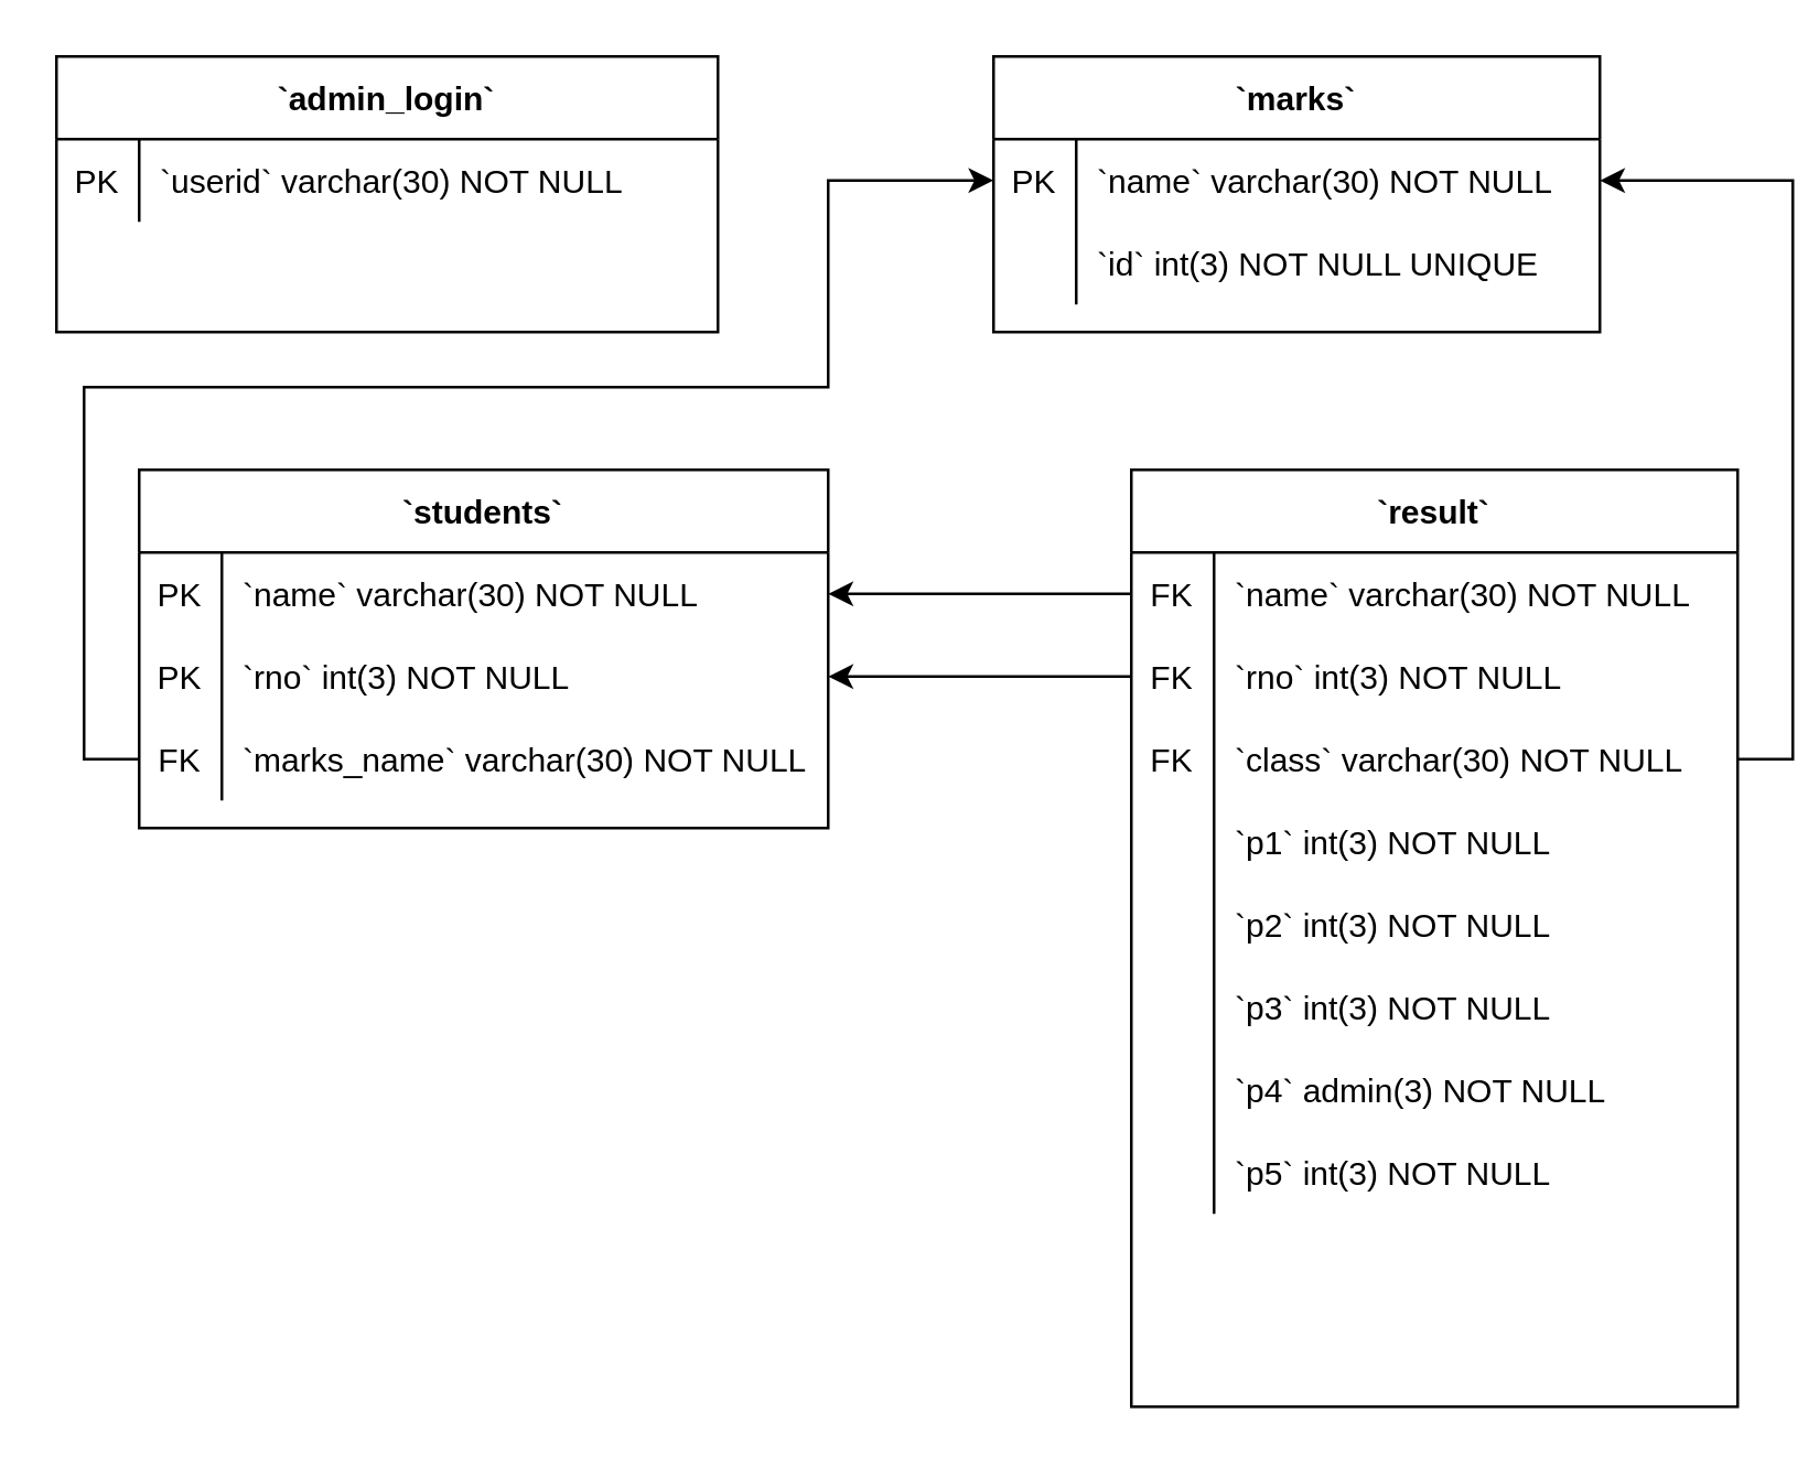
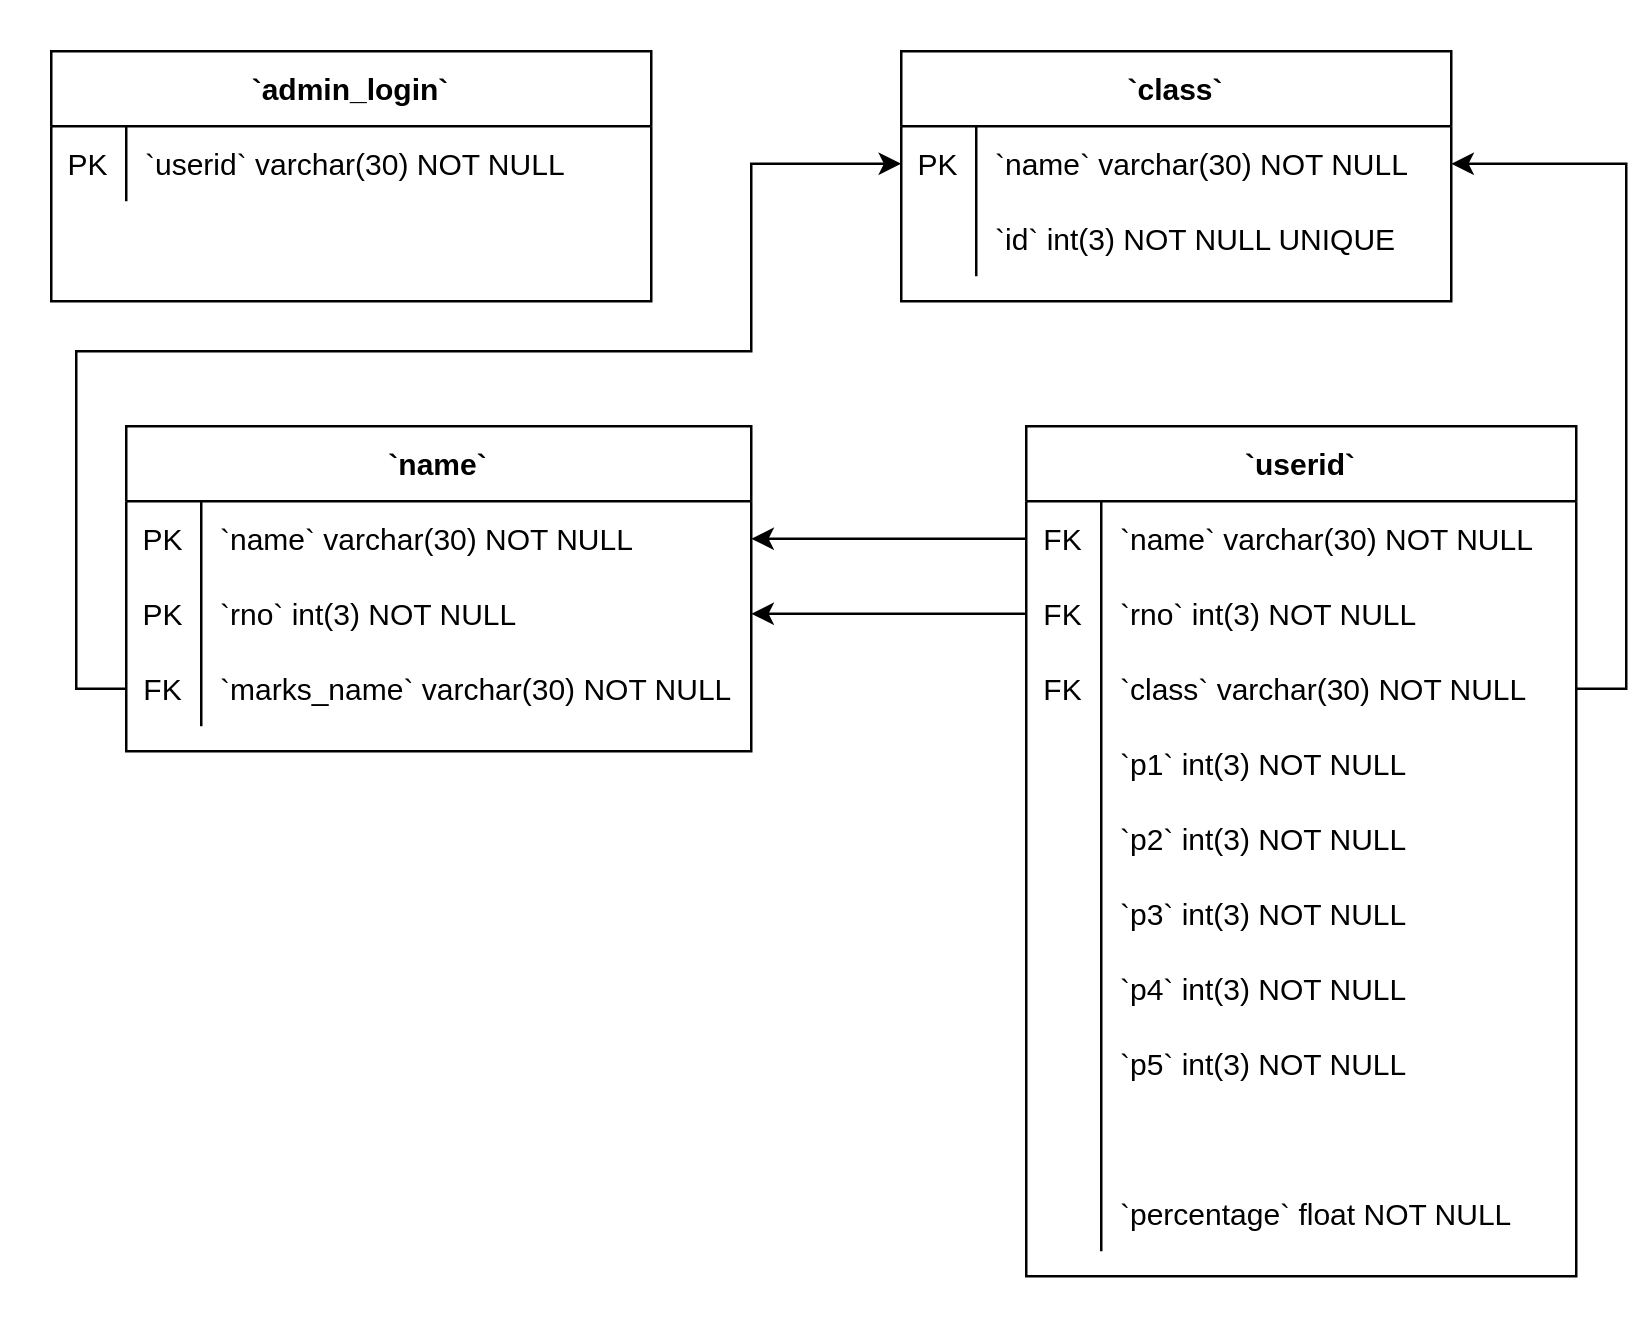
- <mxCell id="8" value="`marks`" style="shape=table;startSize=30;container=1;collapsible=1;childLayout=tableLayout;fixedRows=1;rowLines=0;fontStyle=1;align=center;resizeLast=1;" vertex="1" parent="1"><mxGeometry x="360" y="20" width="220" height="100" as="geometry" /></mxCell>
+ <mxCell id="8" value="`class`" style="shape=table;startSize=30;container=1;collapsible=1;childLayout=tableLayout;fixedRows=1;rowLines=0;fontStyle=1;align=center;resizeLast=1;" vertex="1" parent="1"><mxGeometry x="360" y="20" width="220" height="100" as="geometry" /></mxCell>
- <mxCell id="45" value="`students`" style="shape=table;startSize=30;container=1;collapsible=1;childLayout=tableLayout;fixedRows=1;rowLines=0;fontStyle=1;align=center;resizeLast=1;" vertex="1" parent="1"><mxGeometry x="50" y="170" width="250" height="130" as="geometry" /></mxCell>
+ <mxCell id="45" value="`name`" style="shape=table;startSize=30;container=1;collapsible=1;childLayout=tableLayout;fixedRows=1;rowLines=0;fontStyle=1;align=center;resizeLast=1;" vertex="1" parent="1"><mxGeometry x="50" y="170" width="250" height="130" as="geometry" /></mxCell>
- <mxCell id="15" value="`result`" style="shape=table;startSize=30;container=1;collapsible=1;childLayout=tableLayout;fixedRows=1;rowLines=0;fontStyle=1;align=center;resizeLast=1;" vertex="1" parent="1"><mxGeometry x="410" y="170" width="220" height="340" as="geometry" /></mxCell>
+ <mxCell id="15" value="`userid`" style="shape=table;startSize=30;container=1;collapsible=1;childLayout=tableLayout;fixedRows=1;rowLines=0;fontStyle=1;align=center;resizeLast=1;" vertex="1" parent="1"><mxGeometry x="410" y="170" width="220" height="340" as="geometry" /></mxCell>
- <mxCell id="36" value="`p4` admin(3) NOT NULL" style="shape=partialRectangle;overflow=hidden;connectable=0;fillColor=none;top=0;left=0;bottom=0;right=0;align=left;spacingLeft=6;" vertex="1" parent="34"><mxGeometry x="30" width="190" height="30" as="geometry" /></mxCell>
+ <mxCell id="36" value="`p4` int(3) NOT NULL" style="shape=partialRectangle;overflow=hidden;connectable=0;fillColor=none;top=0;left=0;bottom=0;right=0;align=left;spacingLeft=6;" vertex="1" parent="34"><mxGeometry x="30" width="190" height="30" as="geometry" /></mxCell>
+ <mxCell id="44" value="`percentage` float NOT NULL" style="shape=partialRectangle;overflow=hidden;connectable=0;fillColor=none;top=0;left=0;bottom=0;right=0;align=left;spacingLeft=6;" vertex="1" parent="42"><mxGeometry x="30" width="190" height="30" as="geometry" /></mxCell>
